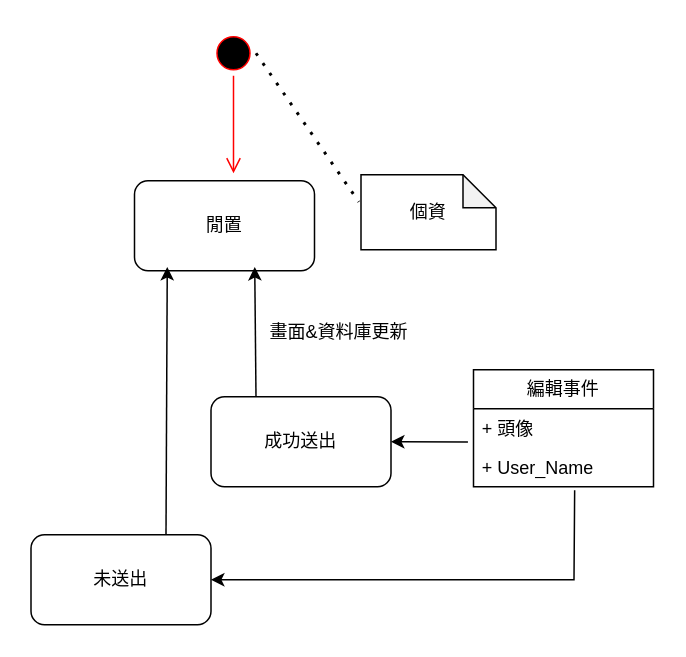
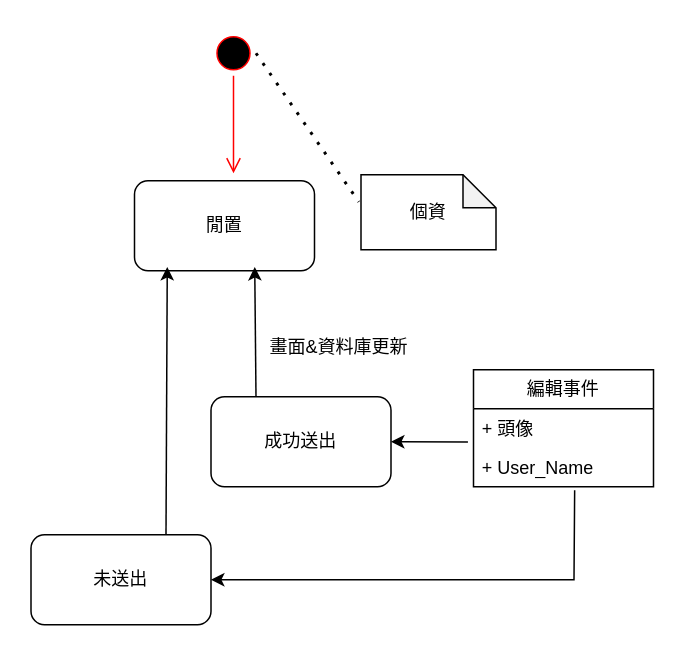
- <mxCell id="13" value="畫面&amp;amp;資料庫更新" style="text;html=1;align=center;verticalAlign=middle;resizable=0;points=[];autosize=1;strokeColor=none;fillColor=none;" vertex="1" parent="1"><mxGeometry x="165" y="206" width="120" height="30" as="geometry" /></mxCell>
+ <mxCell id="13" value="畫面&amp;amp;資料庫更新" style="text;html=1;align=center;verticalAlign=middle;resizable=0;points=[];autosize=1;strokeColor=none;fillColor=none;" vertex="1" parent="1"><mxGeometry x="165" y="216" width="120" height="30" as="geometry" /></mxCell>
